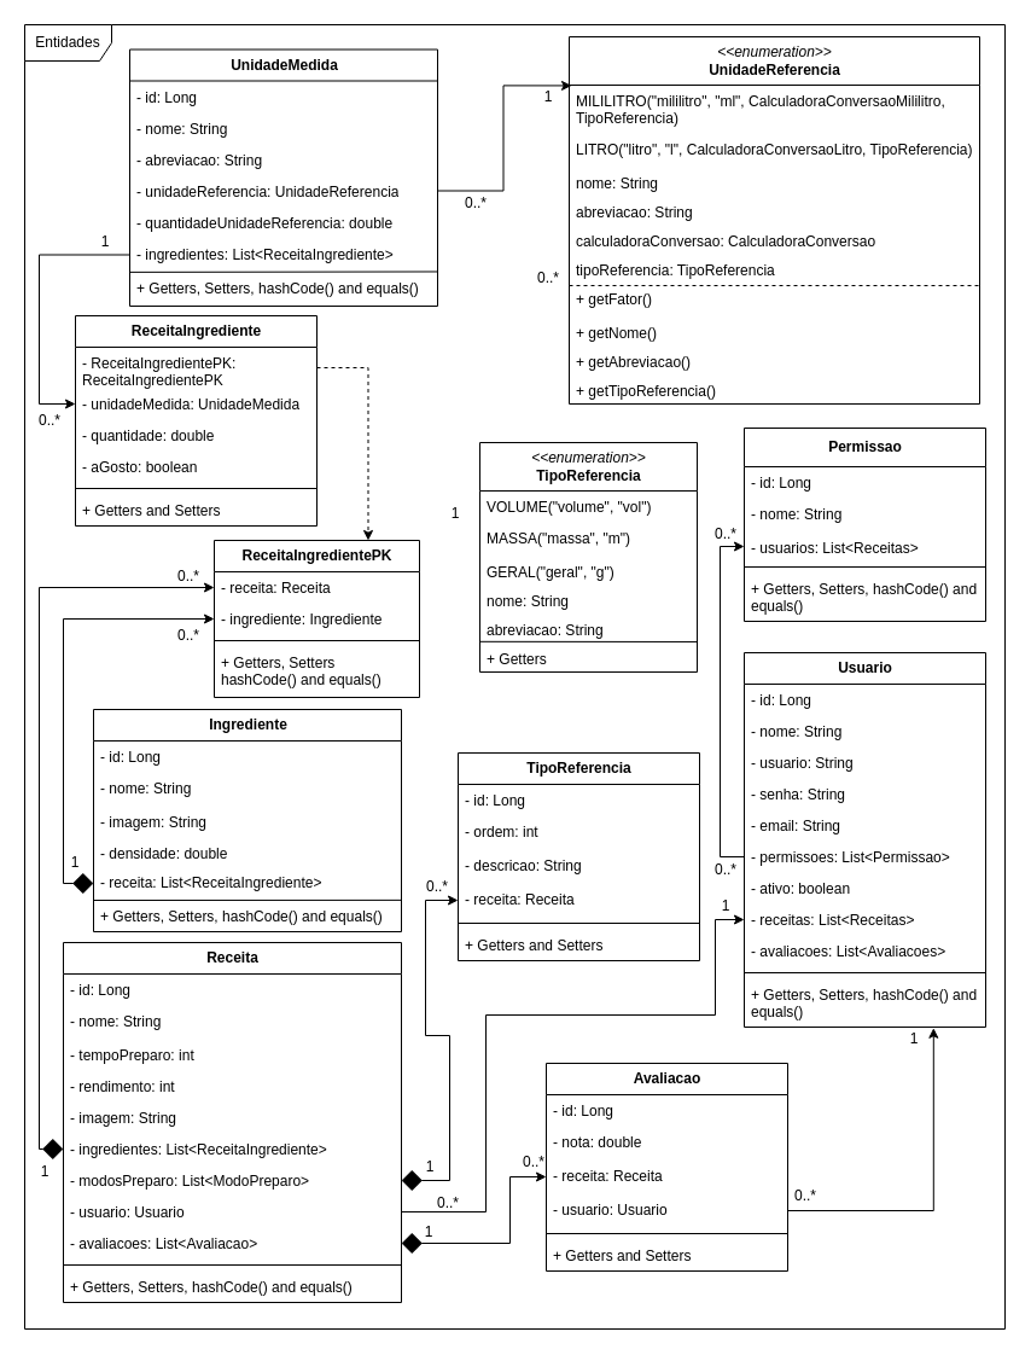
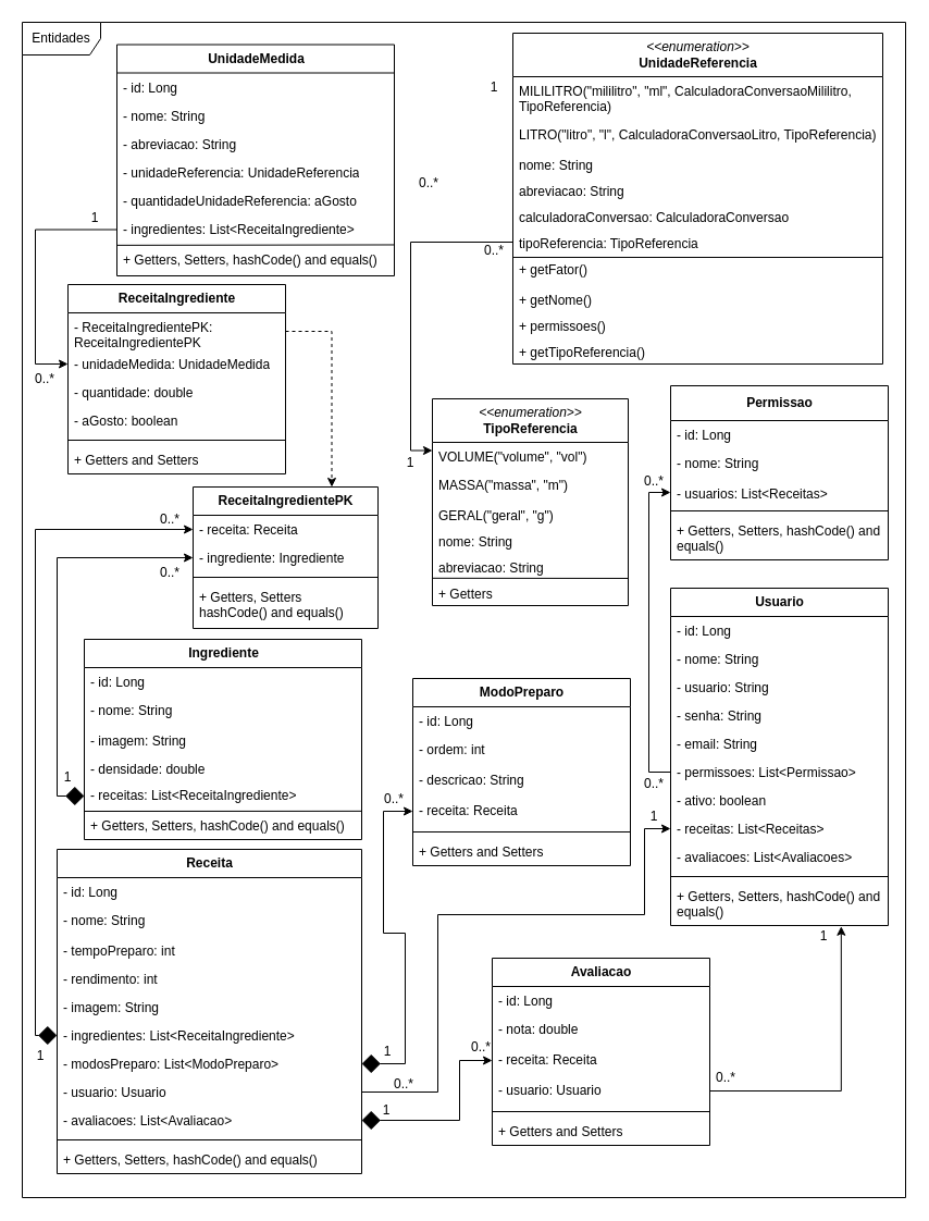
- <mxCell id="73" style="edgeStyle=orthogonalEdgeStyle;rounded=0;orthogonalLoop=1;jettySize=auto;html=1;exitX=1;exitY=0.5;exitDx=0;exitDy=0;entryX=0.006;entryY=0.133;entryDx=0;entryDy=0;fontFamily=Helvetica;fontSize=12;startArrow=none;startFill=0;endArrow=classic;endFill=1;startSize=6;endSize=6;targetPerimeterSpacing=0;strokeColor=default;entryPerimeter=0;" parent="1" source="7" target="60" edge="1"><mxGeometry relative="1" as="geometry" /></mxCell>
- <mxCell id="8" value="&lt;div style=&quot;text-align: center;&quot;&gt;&lt;span style=&quot;background-color: initial;&quot;&gt;- quantidadeUnidadeReferencia: double&lt;/span&gt;&lt;/div&gt;" style="text;html=1;strokeColor=none;fillColor=none;align=left;verticalAlign=top;spacingLeft=4;spacingRight=4;whiteSpace=wrap;overflow=hidden;rotatable=0;points=[[0,0.5],[1,0.5]];portConstraint=eastwest;" parent="3" vertex="1"><mxGeometry y="130" width="255" height="26" as="geometry" /></mxCell>
+ <mxCell id="8" value="&lt;div style=&quot;text-align: center;&quot;&gt;&lt;span style=&quot;background-color: initial;&quot;&gt;- quantidadeUnidadeReferencia: aGosto&lt;/span&gt;&lt;/div&gt;" style="text;html=1;strokeColor=none;fillColor=none;align=left;verticalAlign=top;spacingLeft=4;spacingRight=4;whiteSpace=wrap;overflow=hidden;rotatable=0;points=[[0,0.5],[1,0.5]];portConstraint=eastwest;" parent="3" vertex="1"><mxGeometry y="130" width="255" height="26" as="geometry" /></mxCell>
- <mxCell id="67" value="" style="endArrow=none;html=1;rounded=0;exitX=0;exitY=1.083;exitDx=0;exitDy=0;exitPerimeter=0;entryX=1;entryY=0.072;entryDx=0;entryDy=0;entryPerimeter=0;dashed=1;" parent="60" source="66" target="68" edge="1"><mxGeometry width="50" height="50" relative="1" as="geometry"><mxPoint x="290" y="241" as="sourcePoint" /><mxPoint x="340" y="191" as="targetPoint" /></mxGeometry></mxCell>
+ <mxCell id="67" value="" style="endArrow=none;html=1;rounded=0;exitX=0;exitY=1.083;exitDx=0;exitDy=0;exitPerimeter=0;entryX=1;entryY=0.072;entryDx=0;entryDy=0;entryPerimeter=0;" parent="60" source="66" target="68" edge="1"><mxGeometry width="50" height="50" relative="1" as="geometry"><mxPoint x="290" y="241" as="sourcePoint" /><mxPoint x="340" y="191" as="targetPoint" /></mxGeometry></mxCell>
+ <mxCell id="82" style="edgeStyle=orthogonalEdgeStyle;rounded=0;orthogonalLoop=1;jettySize=auto;html=1;entryX=0;entryY=0.25;entryDx=0;entryDy=0;" parent="1" source="66" target="74" edge="1"><mxGeometry relative="1" as="geometry" /></mxCell>
- <mxCell id="70" value="+ getAbreviacao()" style="text;html=1;strokeColor=none;fillColor=none;align=left;verticalAlign=top;spacingLeft=4;spacingRight=4;whiteSpace=wrap;overflow=hidden;rotatable=0;points=[[0,0.5],[1,0.5]];portConstraint=eastwest;" parent="60" vertex="1"><mxGeometry y="256" width="340" height="24" as="geometry" /></mxCell>
+ <mxCell id="70" value="+ permissoes()" style="text;html=1;strokeColor=none;fillColor=none;align=left;verticalAlign=top;spacingLeft=4;spacingRight=4;whiteSpace=wrap;overflow=hidden;rotatable=0;points=[[0,0.5],[1,0.5]];portConstraint=eastwest;" parent="60" vertex="1"><mxGeometry y="256" width="340" height="24" as="geometry" /></mxCell>
- <mxCell id="33" value="&lt;b&gt;&lt;font face=&quot;Helvetica&quot; style=&quot;font-size: 12px;&quot;&gt;TipoReferencia&lt;/font&gt;&lt;/b&gt;" style="swimlane;html=1;fontStyle=0;childLayout=stackLayout;horizontal=1;startSize=26;fillColor=none;horizontalStack=0;resizeParent=1;resizeLast=0;collapsible=1;marginBottom=0;swimlaneFillColor=#ffffff;rounded=0;shadow=0;comic=0;labelBackgroundColor=none;strokeWidth=1;fontFamily=Verdana;fontSize=10;align=center;" parent="1" vertex="1"><mxGeometry x="379" y="623" width="200" height="172" as="geometry"><mxRectangle x="880" y="120" width="90" height="26" as="alternateBounds" /></mxGeometry></mxCell>
+ <mxCell id="33" value="&lt;b&gt;&lt;font face=&quot;Helvetica&quot; style=&quot;font-size: 12px;&quot;&gt;ModoPreparo&lt;/font&gt;&lt;/b&gt;" style="swimlane;html=1;fontStyle=0;childLayout=stackLayout;horizontal=1;startSize=26;fillColor=none;horizontalStack=0;resizeParent=1;resizeLast=0;collapsible=1;marginBottom=0;swimlaneFillColor=#ffffff;rounded=0;shadow=0;comic=0;labelBackgroundColor=none;strokeWidth=1;fontFamily=Verdana;fontSize=10;align=center;" parent="1" vertex="1"><mxGeometry x="379" y="623" width="200" height="172" as="geometry"><mxRectangle x="880" y="120" width="90" height="26" as="alternateBounds" /></mxGeometry></mxCell>
- <mxCell id="17" value="- receita: List&amp;lt;&lt;span style=&quot;font-family: Verdana; font-size: 10px; text-align: center;&quot;&gt;&lt;font style=&quot;font-size: 12px;&quot; face=&quot;Helvetica&quot;&gt;ReceitaIngrediente&lt;/font&gt;&lt;/span&gt;&amp;gt;" style="text;html=1;strokeColor=none;fillColor=none;align=left;verticalAlign=top;spacingLeft=4;spacingRight=4;whiteSpace=wrap;overflow=hidden;rotatable=0;points=[[0,0.5],[1,0.5]];portConstraint=eastwest;" parent="12" vertex="1"><mxGeometry y="130" width="255" height="28" as="geometry" /></mxCell>
+ <mxCell id="17" value="- receitas: List&amp;lt;&lt;span style=&quot;font-family: Verdana; font-size: 10px; text-align: center;&quot;&gt;&lt;font style=&quot;font-size: 12px;&quot; face=&quot;Helvetica&quot;&gt;ReceitaIngrediente&lt;/font&gt;&lt;/span&gt;&amp;gt;" style="text;html=1;strokeColor=none;fillColor=none;align=left;verticalAlign=top;spacingLeft=4;spacingRight=4;whiteSpace=wrap;overflow=hidden;rotatable=0;points=[[0,0.5],[1,0.5]];portConstraint=eastwest;" parent="12" vertex="1"><mxGeometry y="130" width="255" height="28" as="geometry" /></mxCell>
